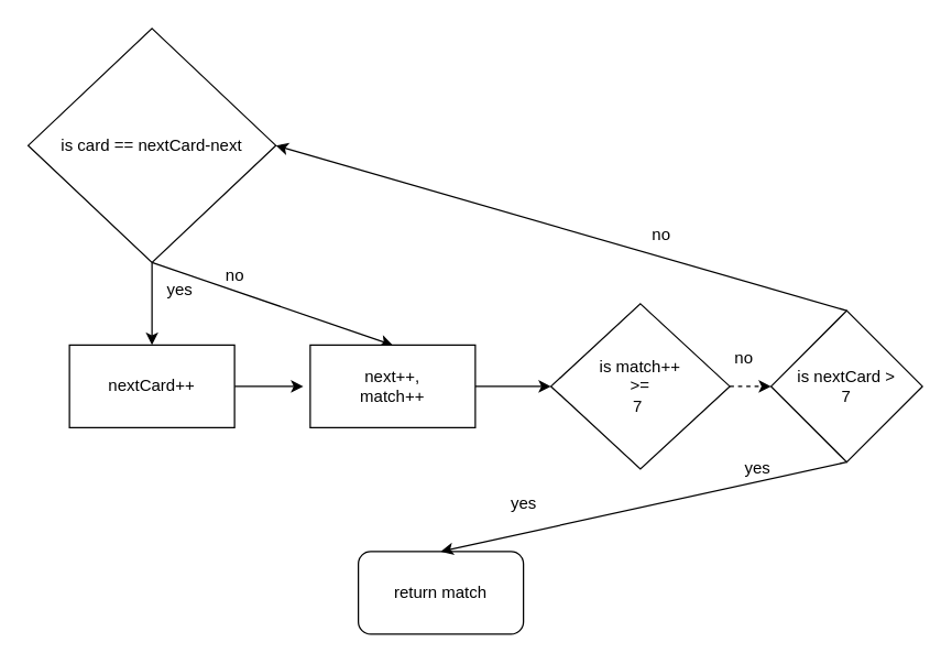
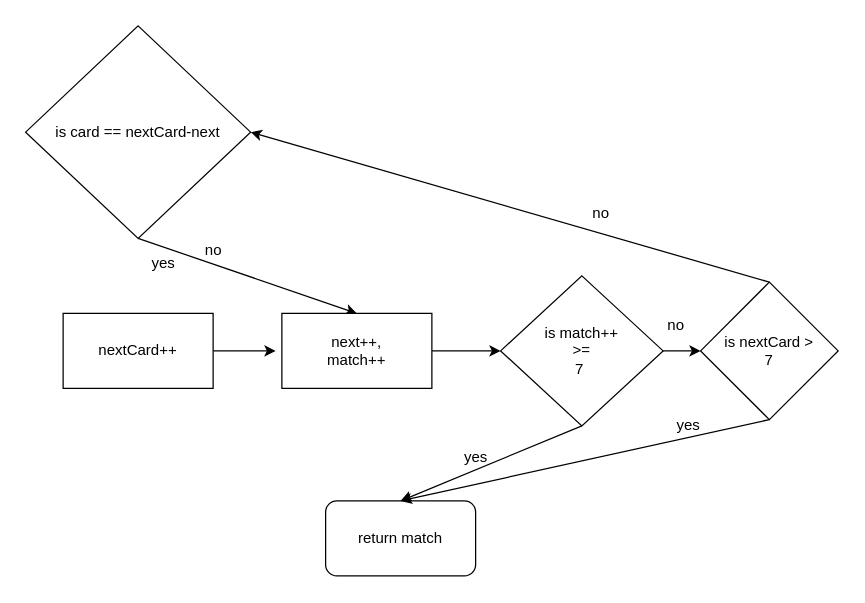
- <mxCell id="2" style="edgeStyle=none;html=1;exitX=0.5;exitY=1;exitDx=0;exitDy=0;" edge="1" parent="1" source="4" target="6"><mxGeometry relative="1" as="geometry" /></mxCell>
- <mxCell id="12" style="edgeStyle=none;html=1;exitX=1;exitY=0.5;exitDx=0;exitDy=0;dashed=1;" edge="1" parent="1" source="13" target="18"><mxGeometry relative="1" as="geometry" /></mxCell>
+ <mxCell id="12" style="edgeStyle=none;html=1;exitX=1;exitY=0.5;exitDx=0;exitDy=0;" edge="1" parent="1" source="13" target="18"><mxGeometry relative="1" as="geometry" /></mxCell>
+ <mxCell id="11" style="edgeStyle=none;html=1;exitX=0.5;exitY=1;exitDx=0;exitDy=0;entryX=0.5;entryY=0;entryDx=0;entryDy=0;" edge="1" parent="1" source="13" target="14"><mxGeometry relative="1" as="geometry" /></mxCell>
